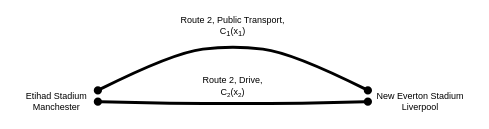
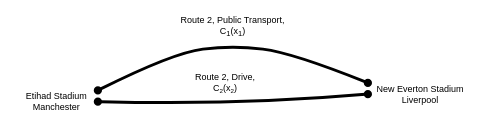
- <mxCell id="7" value="Route 2, Drive, C&lt;span style=&quot;font-size: 10px;&quot;&gt;&lt;sub&gt;2&lt;/sub&gt;&lt;/span&gt;(x&lt;span style=&quot;font-size: 10px;&quot;&gt;&lt;sub&gt;2&lt;/sub&gt;&lt;/span&gt;)" style="text;html=1;strokeColor=none;fillColor=none;align=center;verticalAlign=middle;whiteSpace=wrap;rounded=0;" vertex="1" parent="1"><mxGeometry x="255" y="100" width="110" height="30" as="geometry" /></mxCell>
+ <mxCell id="7" value="Route 2, Drive, C&lt;span style=&quot;font-size: 10px;&quot;&gt;&lt;sub&gt;2&lt;/sub&gt;&lt;/span&gt;(x&lt;span style=&quot;font-size: 10px;&quot;&gt;&lt;sub&gt;2&lt;/sub&gt;&lt;/span&gt;)" style="text;html=1;strokeColor=none;fillColor=none;align=center;verticalAlign=middle;whiteSpace=wrap;rounded=0;" vertex="1" parent="1"><mxGeometry x="245" y="95" width="110" height="30" as="geometry" /></mxCell>
- <mxCell id="3" value="New Everton Stadium Liverpool" style="text;html=1;strokeColor=none;fillColor=none;align=center;verticalAlign=middle;whiteSpace=wrap;rounded=0;" vertex="1" parent="1"><mxGeometry x="490" y="120" width="140" height="30" as="geometry" /></mxCell>
+ <mxCell id="3" value="New Everton Stadium Liverpool" style="text;html=1;strokeColor=none;fillColor=none;align=center;verticalAlign=middle;whiteSpace=wrap;rounded=0;" vertex="1" parent="1"><mxGeometry x="490" y="110" width="140" height="30" as="geometry" /></mxCell>
